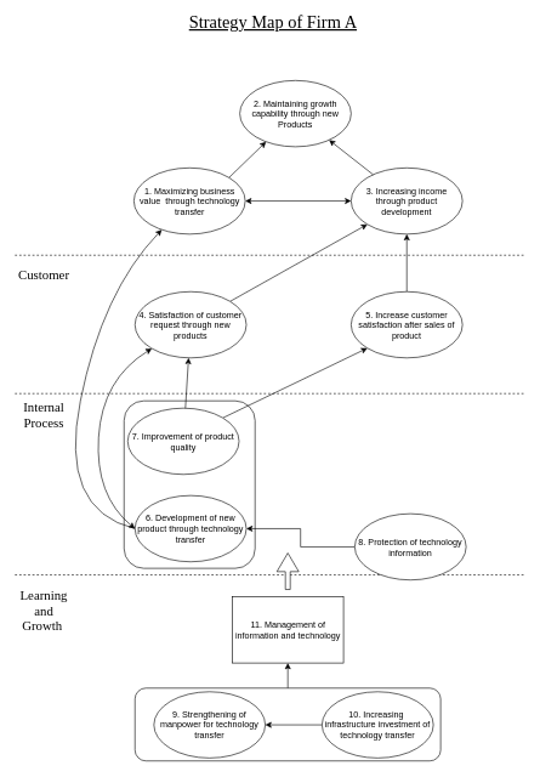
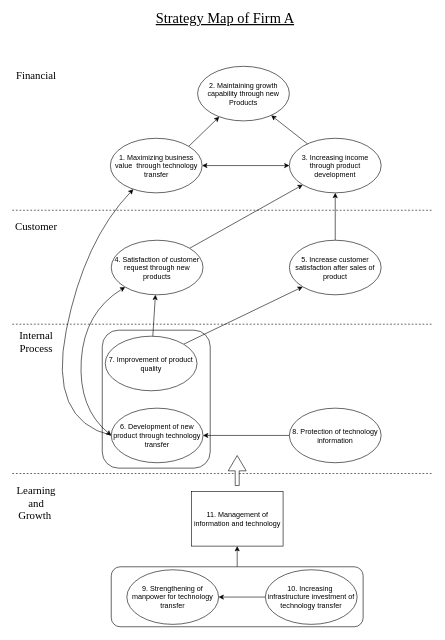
+ <mxCell id="13" value="&lt;span style=&quot;font-family: &amp;#34;cambria&amp;#34; , serif&quot;&gt;&lt;font style=&quot;font-size: 18px&quot;&gt;Financial&lt;/font&gt;&lt;/span&gt;" style="text;html=1;strokeColor=none;fillColor=none;align=center;verticalAlign=middle;whiteSpace=wrap;rounded=0;" parent="1" vertex="1"><mxGeometry x="40" y="116" width="40" height="20" as="geometry" /></mxCell>
- <mxCell id="17" value="8. Protection of technology information" style="ellipse;whiteSpace=wrap;html=1;" parent="1" vertex="1"><mxGeometry x="487" y="705" width="153" height="91" as="geometry" /></mxCell>
+ <mxCell id="17" value="8. Protection of technology information" style="ellipse;whiteSpace=wrap;html=1;" parent="1" vertex="1"><mxGeometry x="482" y="680" width="153" height="91" as="geometry" /></mxCell>
